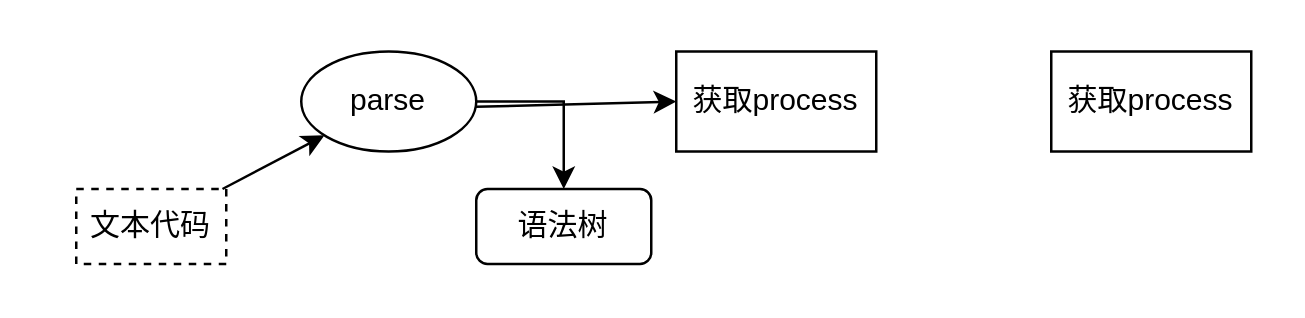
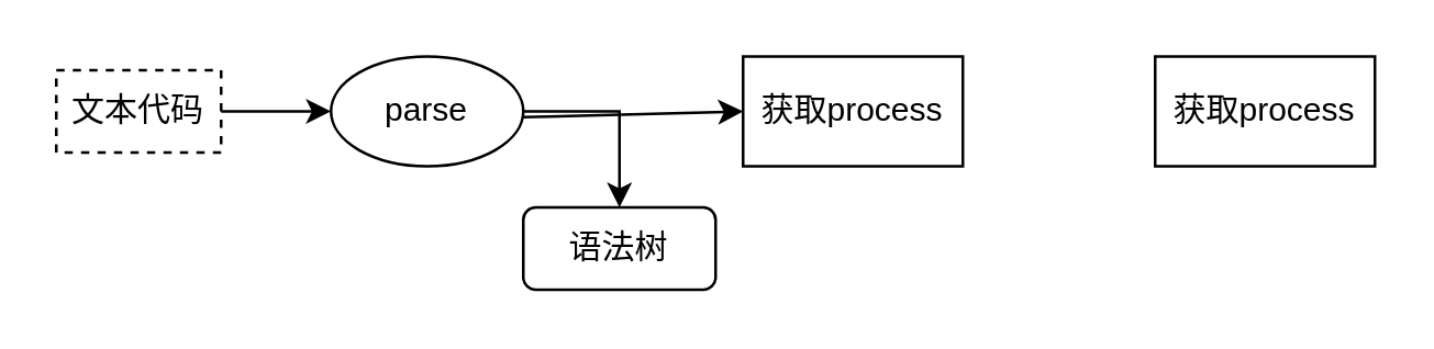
- <mxCell id="6" value="文本代码" style="text;html=1;strokeColor=default;fillColor=none;align=center;verticalAlign=middle;whiteSpace=wrap;rounded=0;dashed=1;" vertex="1" parent="1"><mxGeometry x="30" y="75" width="60" height="30" as="geometry" /></mxCell>
+ <mxCell id="6" value="文本代码" style="text;html=1;strokeColor=default;fillColor=none;align=center;verticalAlign=middle;whiteSpace=wrap;rounded=0;dashed=1;" vertex="1" parent="1"><mxGeometry x="20" y="25" width="60" height="30" as="geometry" /></mxCell>
